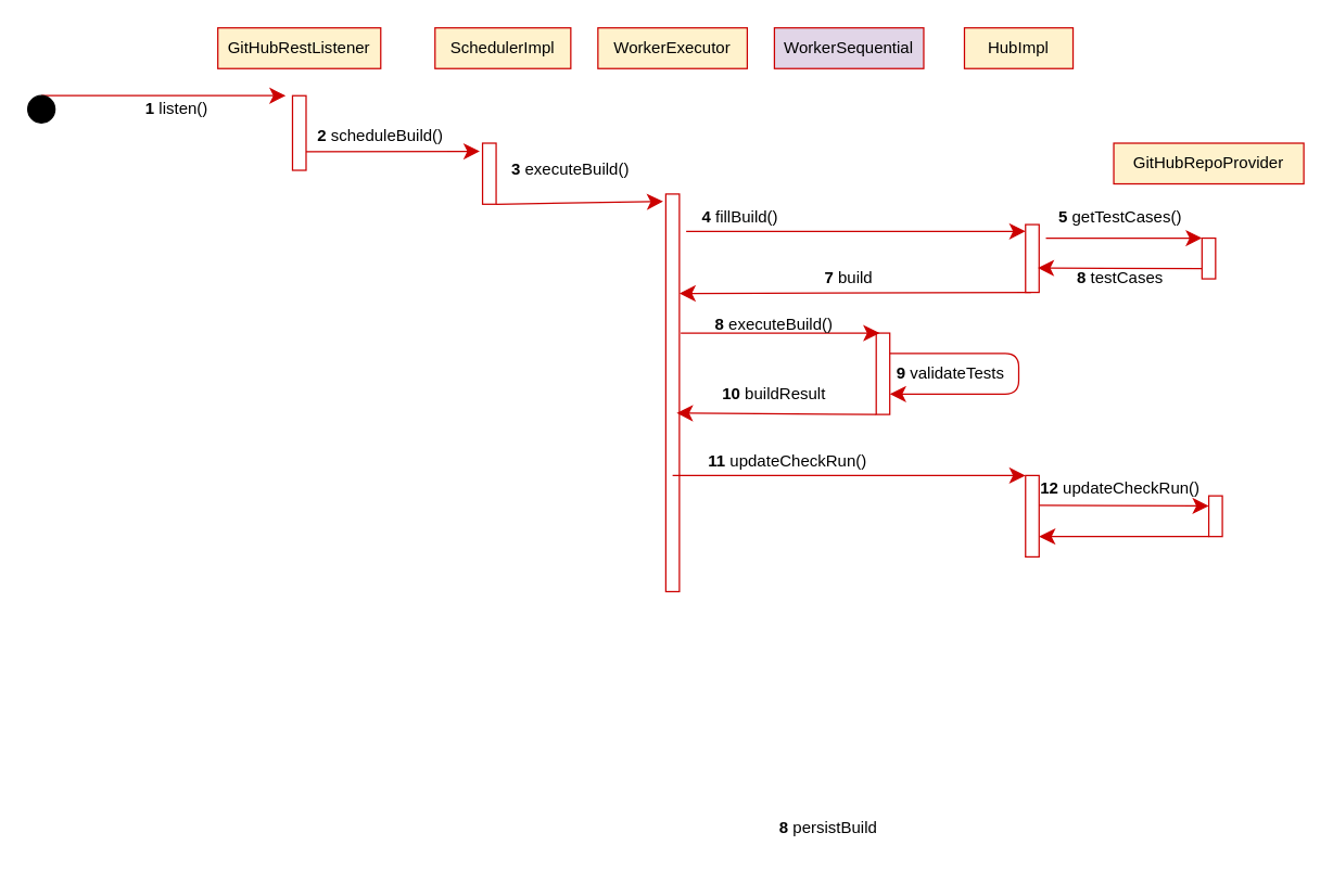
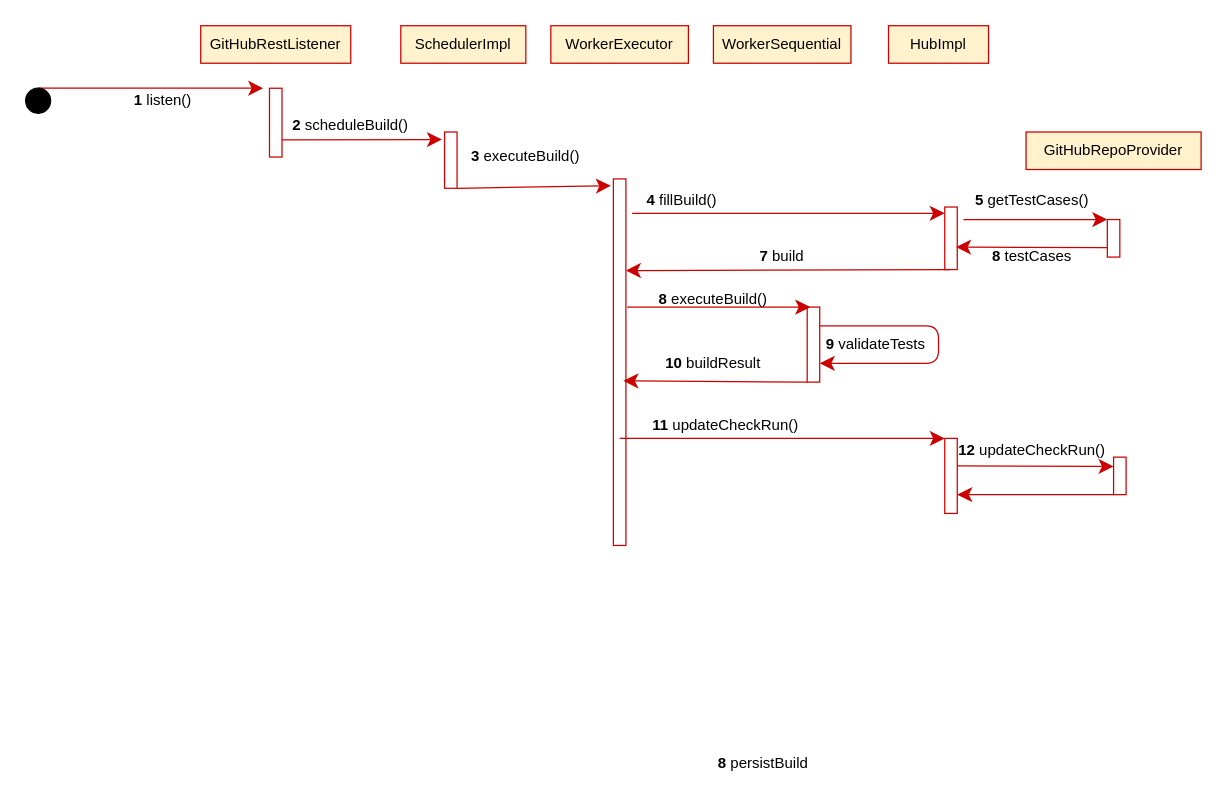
- <mxCell id="16" value="WorkerSequential" style="rounded=0;whiteSpace=wrap;html=1;fillColor=#e1d5e7;strokeColor=#CC0000;" vertex="1" parent="1"><mxGeometry x="570" y="20" width="110" height="30" as="geometry" /></mxCell>
+ <mxCell id="16" value="WorkerSequential" style="rounded=0;whiteSpace=wrap;html=1;fillColor=#fff2cc;strokeColor=#CC0000;" vertex="1" parent="1"><mxGeometry x="570" y="20" width="110" height="30" as="geometry" /></mxCell>
